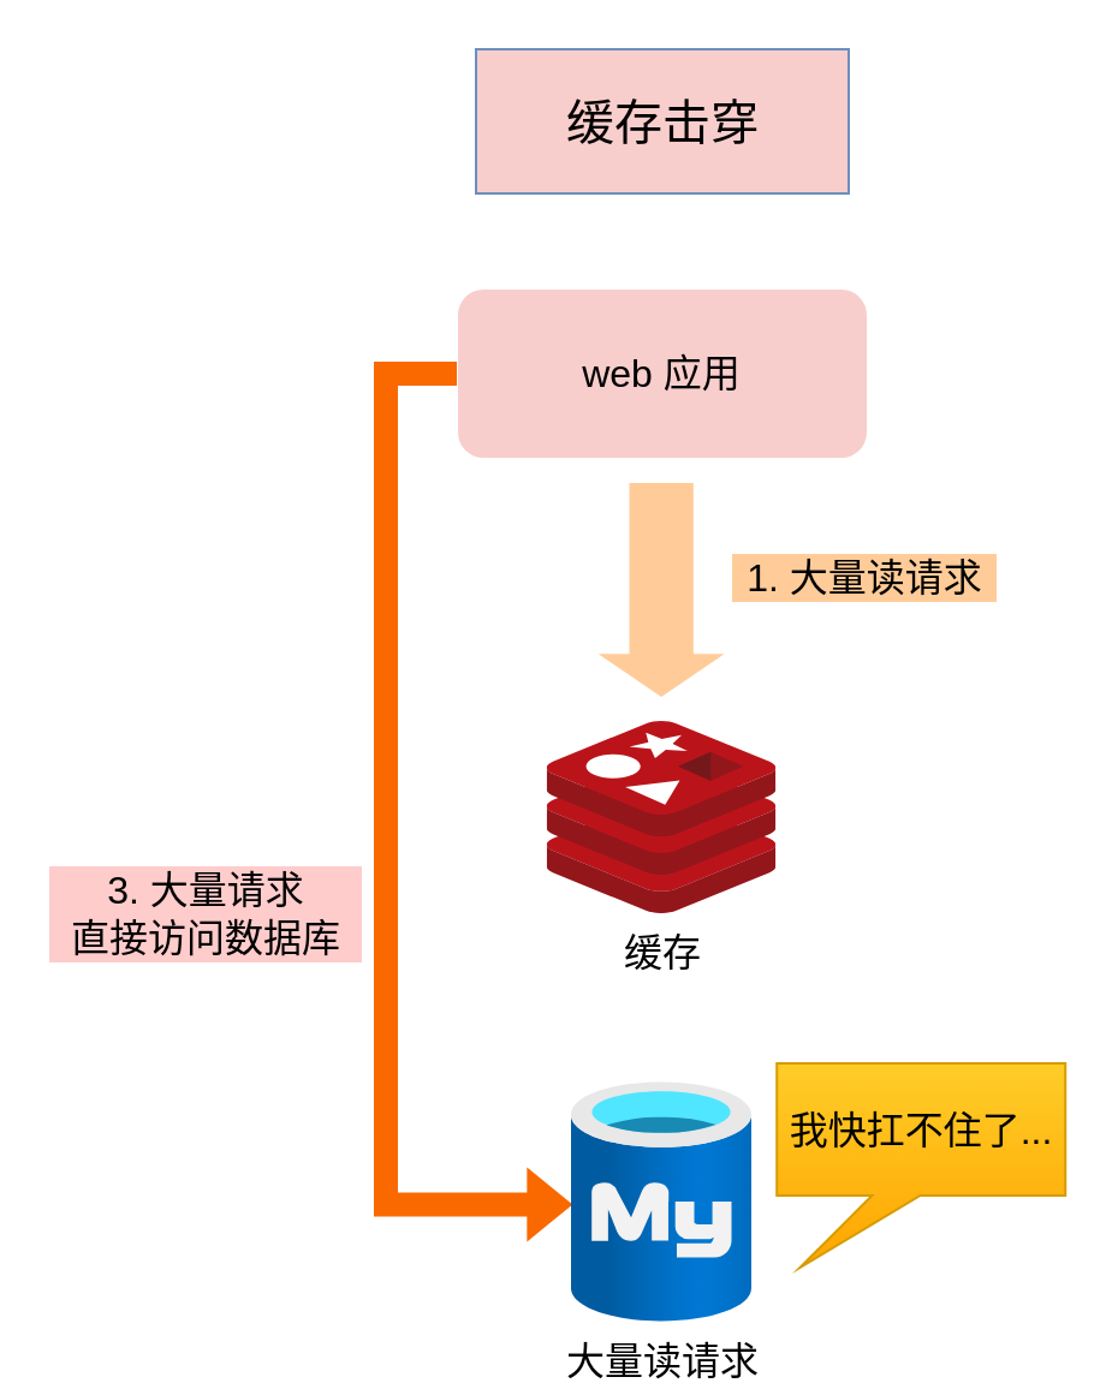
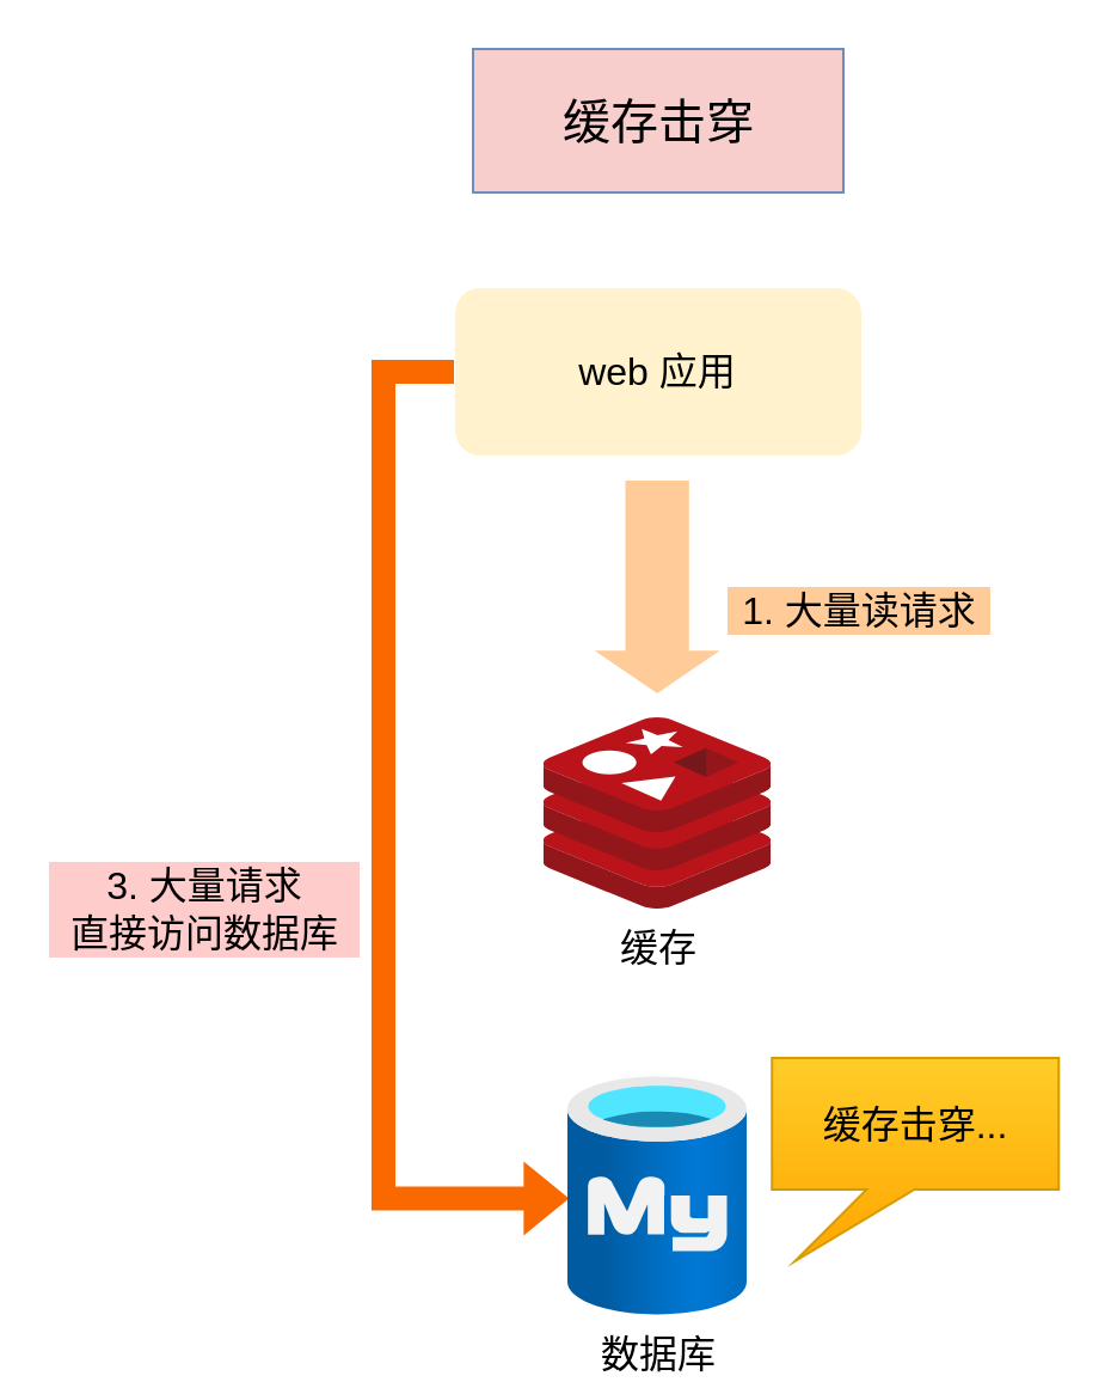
- <mxCell id="3" value="web 应用" style="rounded=1;whiteSpace=wrap;html=1;fontSize=16;fillColor=#f8cecc;strokeColor=none;" vertex="1" parent="1"><mxGeometry x="190" y="120" width="170" height="70" as="geometry" /></mxCell>
+ <mxCell id="3" value="web 应用" style="rounded=1;whiteSpace=wrap;html=1;fontSize=16;fillColor=#fff2cc;strokeColor=none;" vertex="1" parent="1"><mxGeometry x="190" y="120" width="170" height="70" as="geometry" /></mxCell>
- <mxCell id="7" value="1. 大量读请求" style="text;html=1;align=center;verticalAlign=middle;resizable=0;points=[];autosize=1;fontSize=16;fillColor=#ffcc99;" vertex="1" parent="1"><mxGeometry x="304" y="230" width="110" height="20" as="geometry" /></mxCell>
+ <mxCell id="7" value="1. 大量读请求" style="text;html=1;align=center;verticalAlign=middle;resizable=0;points=[];autosize=1;fontSize=16;fillColor=#ffcc99;" vertex="1" parent="1"><mxGeometry x="304" y="245" width="110" height="20" as="geometry" /></mxCell>
- <mxCell id="9" value="我快扛不住了..." style="shape=callout;whiteSpace=wrap;html=1;perimeter=calloutPerimeter;fontSize=16;size=30;position=0.33;position2=0.08;gradientColor=#ffa500;fillColor=#ffcd28;strokeColor=#d79b00;" vertex="1" parent="1"><mxGeometry x="322.62" y="442" width="120" height="85" as="geometry" /></mxCell>
+ <mxCell id="9" value="缓存击穿..." style="shape=callout;whiteSpace=wrap;html=1;perimeter=calloutPerimeter;fontSize=16;size=30;position=0.33;position2=0.08;gradientColor=#ffa500;fillColor=#ffcd28;strokeColor=#d79b00;" vertex="1" parent="1"><mxGeometry x="322.62" y="442" width="120" height="85" as="geometry" /></mxCell>
- <mxCell id="5" value="大量读请求" style="aspect=fixed;html=1;points=[];align=center;image;fontSize=16;image=img/lib/azure2/databases/Azure_Database_MySQL_Server.svg;" vertex="1" parent="1"><mxGeometry x="237.5" y="450" width="75" height="100" as="geometry" /></mxCell>
+ <mxCell id="5" value="数据库" style="aspect=fixed;html=1;points=[];align=center;image;fontSize=16;image=img/lib/azure2/databases/Azure_Database_MySQL_Server.svg;" vertex="1" parent="1"><mxGeometry x="237.5" y="450" width="75" height="100" as="geometry" /></mxCell>
